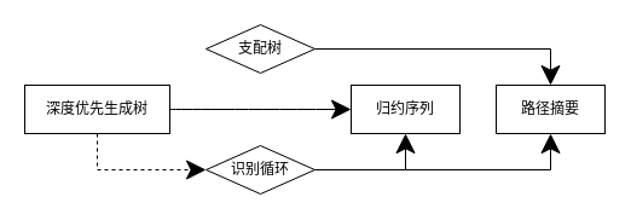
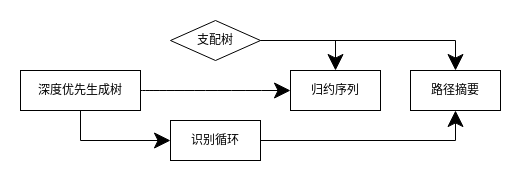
+ <mxCell id="6" style="edgeStyle=orthogonalEdgeStyle;rounded=0;orthogonalLoop=1;jettySize=auto;html=1;entryX=0.5;entryY=0;entryDx=0;entryDy=0;endArrow=classic;startSize=14;endSize=14;sourcePerimeterSpacing=8;targetPerimeterSpacing=8;exitX=1;exitY=0.5;exitDx=0;exitDy=0;endFill=1;" edge="1" parent="1" source="7" target="11"><mxGeometry relative="1" as="geometry" /></mxCell>
- <mxCell id="9" style="edgeStyle=orthogonalEdgeStyle;rounded=0;orthogonalLoop=1;jettySize=auto;html=1;exitX=1;exitY=0.5;exitDx=0;exitDy=0;entryX=0.5;entryY=1;entryDx=0;entryDy=0;endArrow=classic;startSize=14;endSize=14;sourcePerimeterSpacing=8;targetPerimeterSpacing=8;endFill=1;" edge="1" parent="1" source="10" target="11"><mxGeometry relative="1" as="geometry" /></mxCell>
- <mxCell id="3" style="edgeStyle=orthogonalEdgeStyle;rounded=0;orthogonalLoop=1;jettySize=auto;html=1;exitX=0.5;exitY=1;exitDx=0;exitDy=0;entryX=0;entryY=0.5;entryDx=0;entryDy=0;endArrow=classic;startSize=14;endSize=14;sourcePerimeterSpacing=8;targetPerimeterSpacing=8;endFill=1;dashed=1;" edge="1" parent="1" source="4" target="10"><mxGeometry relative="1" as="geometry" /></mxCell>
+ <mxCell id="3" style="edgeStyle=orthogonalEdgeStyle;rounded=0;orthogonalLoop=1;jettySize=auto;html=1;exitX=0.5;exitY=1;exitDx=0;exitDy=0;entryX=0;entryY=0.5;entryDx=0;entryDy=0;endArrow=classic;startSize=14;endSize=14;sourcePerimeterSpacing=8;targetPerimeterSpacing=8;endFill=1;" edge="1" parent="1" source="4" target="10"><mxGeometry relative="1" as="geometry" /></mxCell>
- <mxCell id="10" value="识别循环" style="rhombus;whiteSpace=wrap;html=1;hachureGap=4;pointerEvents=0;" vertex="1" parent="1"><mxGeometry x="170" y="120" width="90" height="40" as="geometry" /></mxCell>
+ <mxCell id="10" value="识别循环" style="rounded=0;whiteSpace=wrap;html=1;hachureGap=4;pointerEvents=0;" vertex="1" parent="1"><mxGeometry x="170" y="120" width="90" height="40" as="geometry" /></mxCell>
